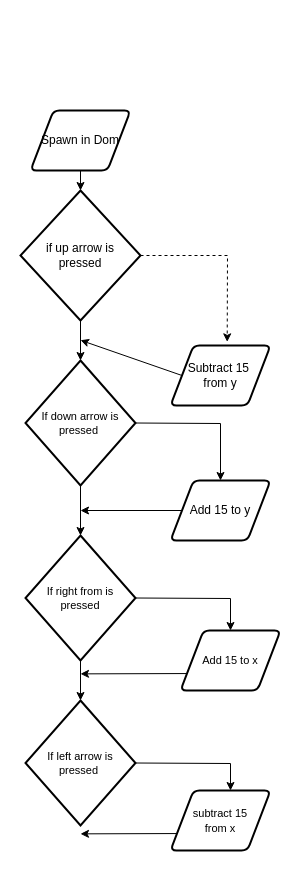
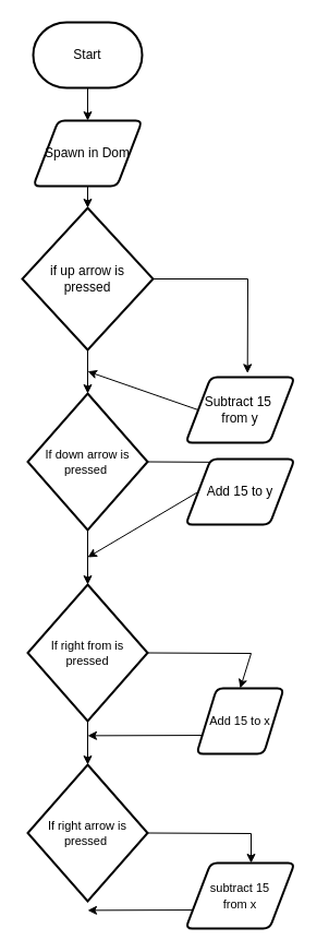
+ <mxCell id="3" value="Start" style="strokeWidth=2;html=1;shape=mxgraph.flowchart.terminator;whiteSpace=wrap;" parent="1" vertex="1"><mxGeometry x="30" y="20" width="100" height="60" as="geometry" /></mxCell>
+ <mxCell id="2" style="edgeStyle=none;html=1;" parent="1" source="3" target="5" edge="1"><mxGeometry relative="1" as="geometry" /></mxCell>
- <mxCell id="8" style="edgeStyle=none;rounded=0;html=1;exitX=1;exitY=0.5;exitDx=0;exitDy=0;exitPerimeter=0;entryX=0.567;entryY=-0.061;entryDx=0;entryDy=0;entryPerimeter=0;dashed=1;" edge="1" parent="1" source="9" target="21"><mxGeometry relative="1" as="geometry"><mxPoint x="220" y="255.182" as="targetPoint" /><Array as="points"><mxPoint x="227" y="255" /></Array></mxGeometry></mxCell>
+ <mxCell id="8" style="edgeStyle=none;rounded=0;html=1;exitX=1;exitY=0.5;exitDx=0;exitDy=0;exitPerimeter=0;entryX=0.567;entryY=-0.061;entryDx=0;entryDy=0;entryPerimeter=0;" edge="1" parent="1" source="9" target="21"><mxGeometry relative="1" as="geometry"><mxPoint x="220" y="255.182" as="targetPoint" /><Array as="points"><mxPoint x="227" y="255" /></Array></mxGeometry></mxCell>
- <mxCell id="19" value="Add 15 to y" style="shape=parallelogram;html=1;strokeWidth=2;perimeter=parallelogramPerimeter;whiteSpace=wrap;rounded=1;arcSize=12;size=0.23;" vertex="1" parent="1"><mxGeometry x="170" y="480" width="100" height="60" as="geometry" /></mxCell>
+ <mxCell id="19" value="Add 15 to y" style="shape=parallelogram;html=1;strokeWidth=2;perimeter=parallelogramPerimeter;whiteSpace=wrap;rounded=1;arcSize=12;size=0.23;" vertex="1" parent="1"><mxGeometry x="170" y="420" width="100" height="60" as="geometry" /></mxCell>
- <mxCell id="23" value="&lt;span style=&quot;font-size: 11px;&quot;&gt;Add 15 to x&lt;/span&gt;" style="shape=parallelogram;html=1;strokeWidth=2;perimeter=parallelogramPerimeter;whiteSpace=wrap;rounded=1;arcSize=12;size=0.23;" vertex="1" parent="1"><mxGeometry x="180" y="630" width="100" height="60" as="geometry" /></mxCell>
+ <mxCell id="23" value="&lt;span style=&quot;font-size: 11px;&quot;&gt;Add 15 to x&lt;/span&gt;" style="shape=parallelogram;html=1;strokeWidth=2;perimeter=parallelogramPerimeter;whiteSpace=wrap;rounded=1;arcSize=12;size=0.23;" vertex="1" parent="1"><mxGeometry x="180" y="630" width="80" height="60" as="geometry" /></mxCell>
- <mxCell id="17" value="If left arrow is &lt;br&gt;pressed&amp;nbsp;" style="strokeWidth=2;html=1;shape=mxgraph.flowchart.decision;whiteSpace=wrap;fontFamily=Helvetica;fontSize=11;fontColor=default;" parent="1" vertex="1"><mxGeometry x="25" y="700" width="110" height="125" as="geometry" /></mxCell>
+ <mxCell id="17" value="If right arrow is &lt;br&gt;pressed&amp;nbsp;" style="strokeWidth=2;html=1;shape=mxgraph.flowchart.decision;whiteSpace=wrap;fontFamily=Helvetica;fontSize=11;fontColor=default;" parent="1" vertex="1"><mxGeometry x="25" y="700" width="110" height="125" as="geometry" /></mxCell>
